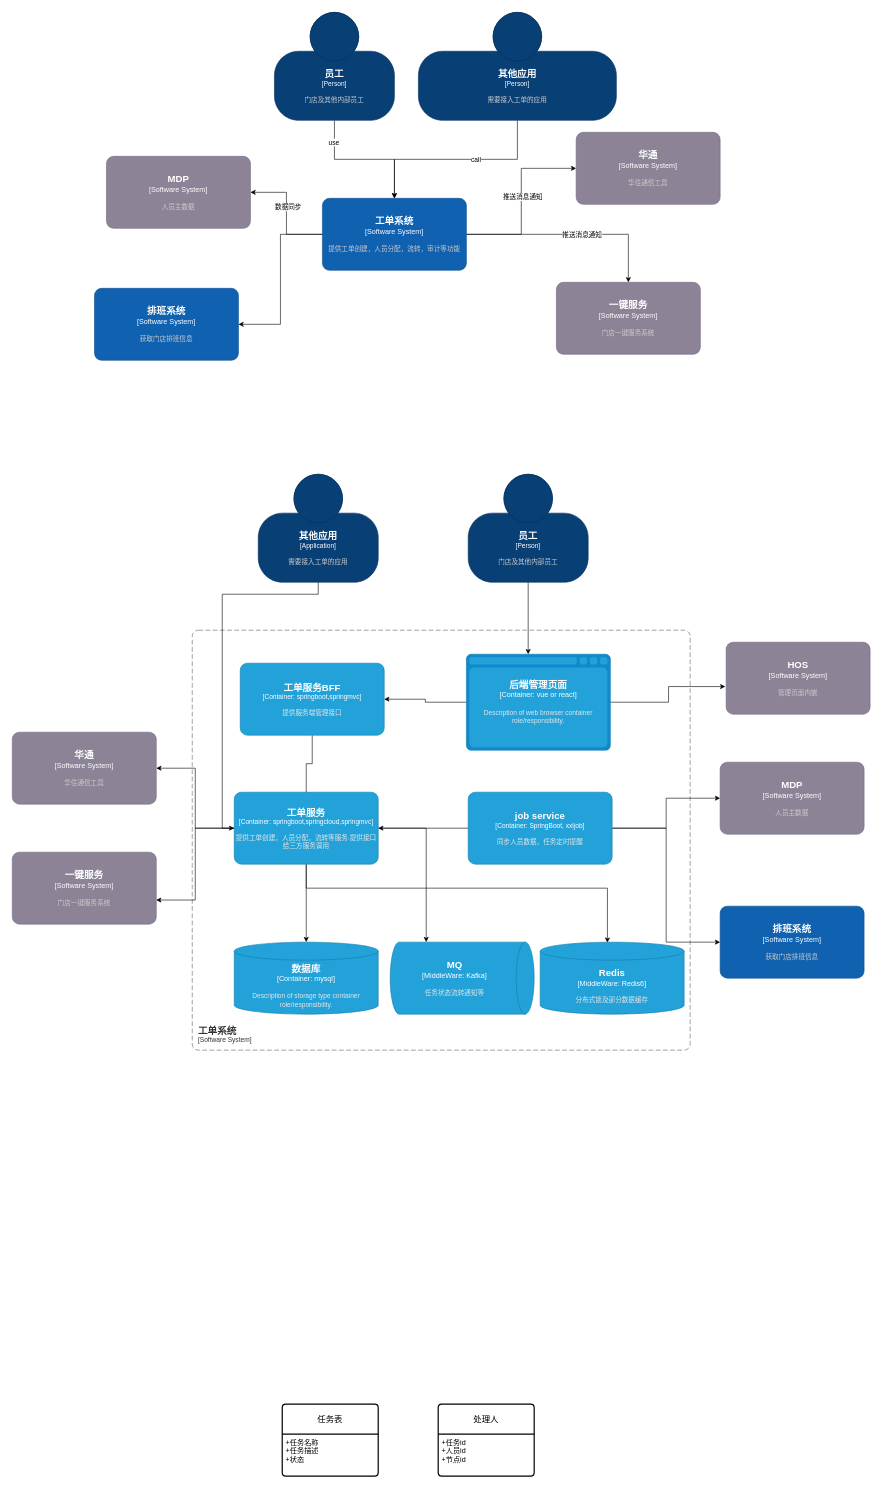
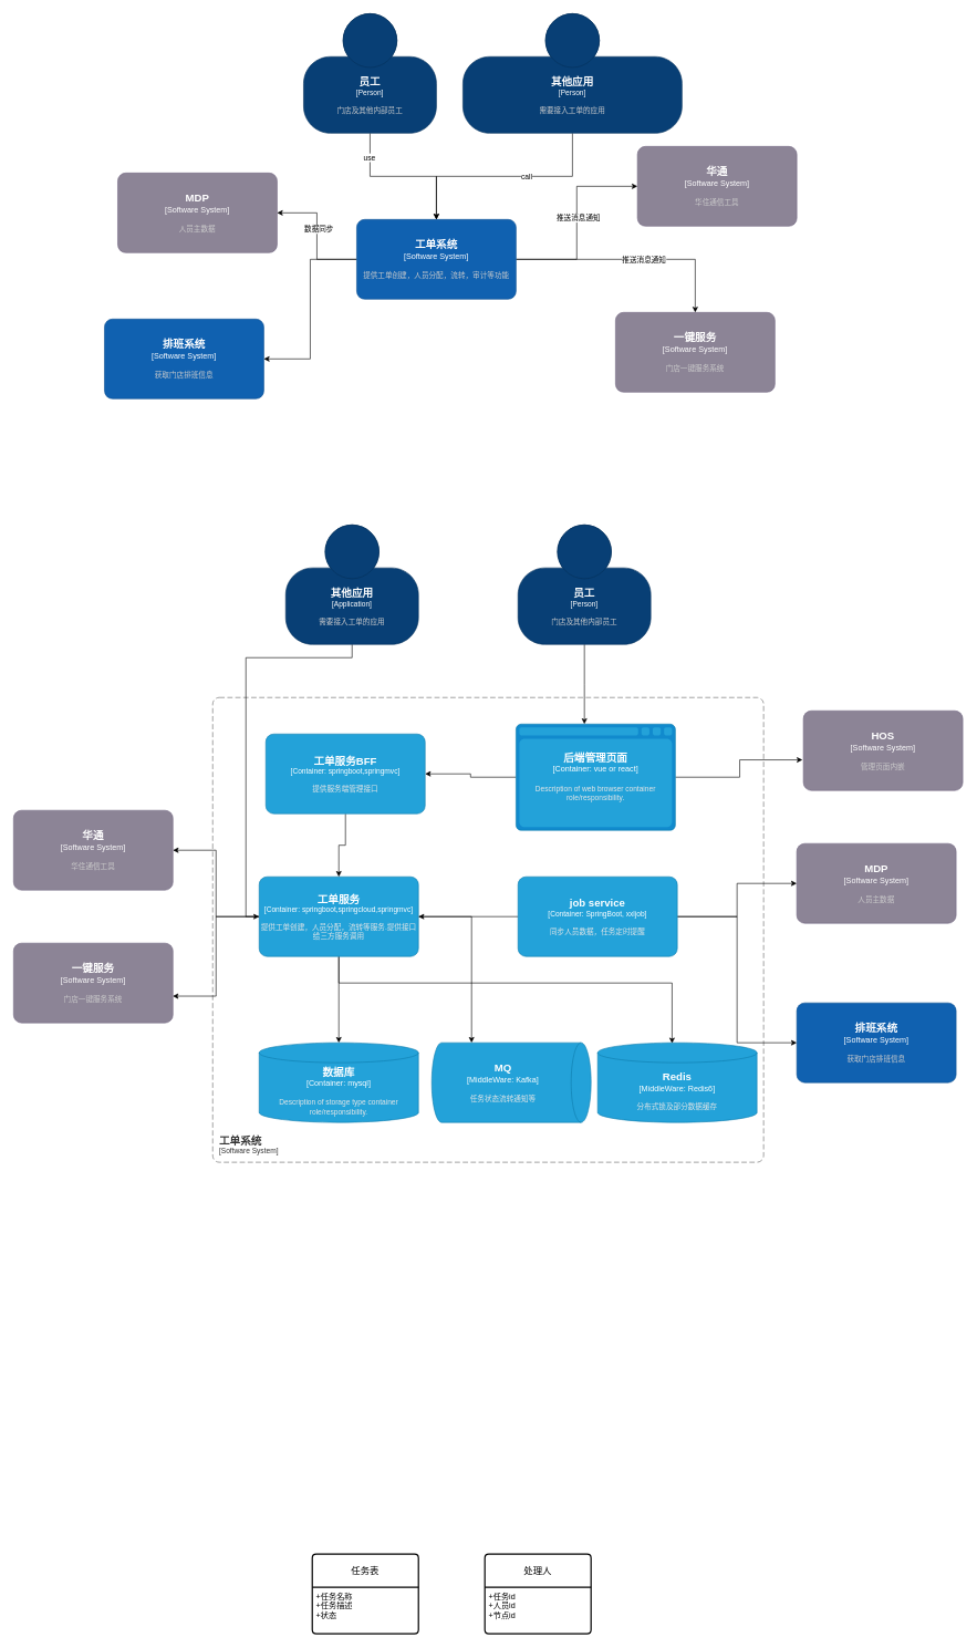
- <mxCell id="37" style="edgeStyle=orthogonalEdgeStyle;rounded=0;orthogonalLoop=1;jettySize=auto;html=1;entryX=0.5;entryY=0;entryDx=0;entryDy=0;entryPerimeter=0;endArrow=none;" parent="1" source="38" target="26" edge="1"><mxGeometry relative="1" as="geometry" /></mxCell>
+ <mxCell id="37" style="edgeStyle=orthogonalEdgeStyle;rounded=0;orthogonalLoop=1;jettySize=auto;html=1;entryX=0.5;entryY=0;entryDx=0;entryDy=0;entryPerimeter=0;" parent="1" source="38" target="26" edge="1"><mxGeometry relative="1" as="geometry" /></mxCell>
